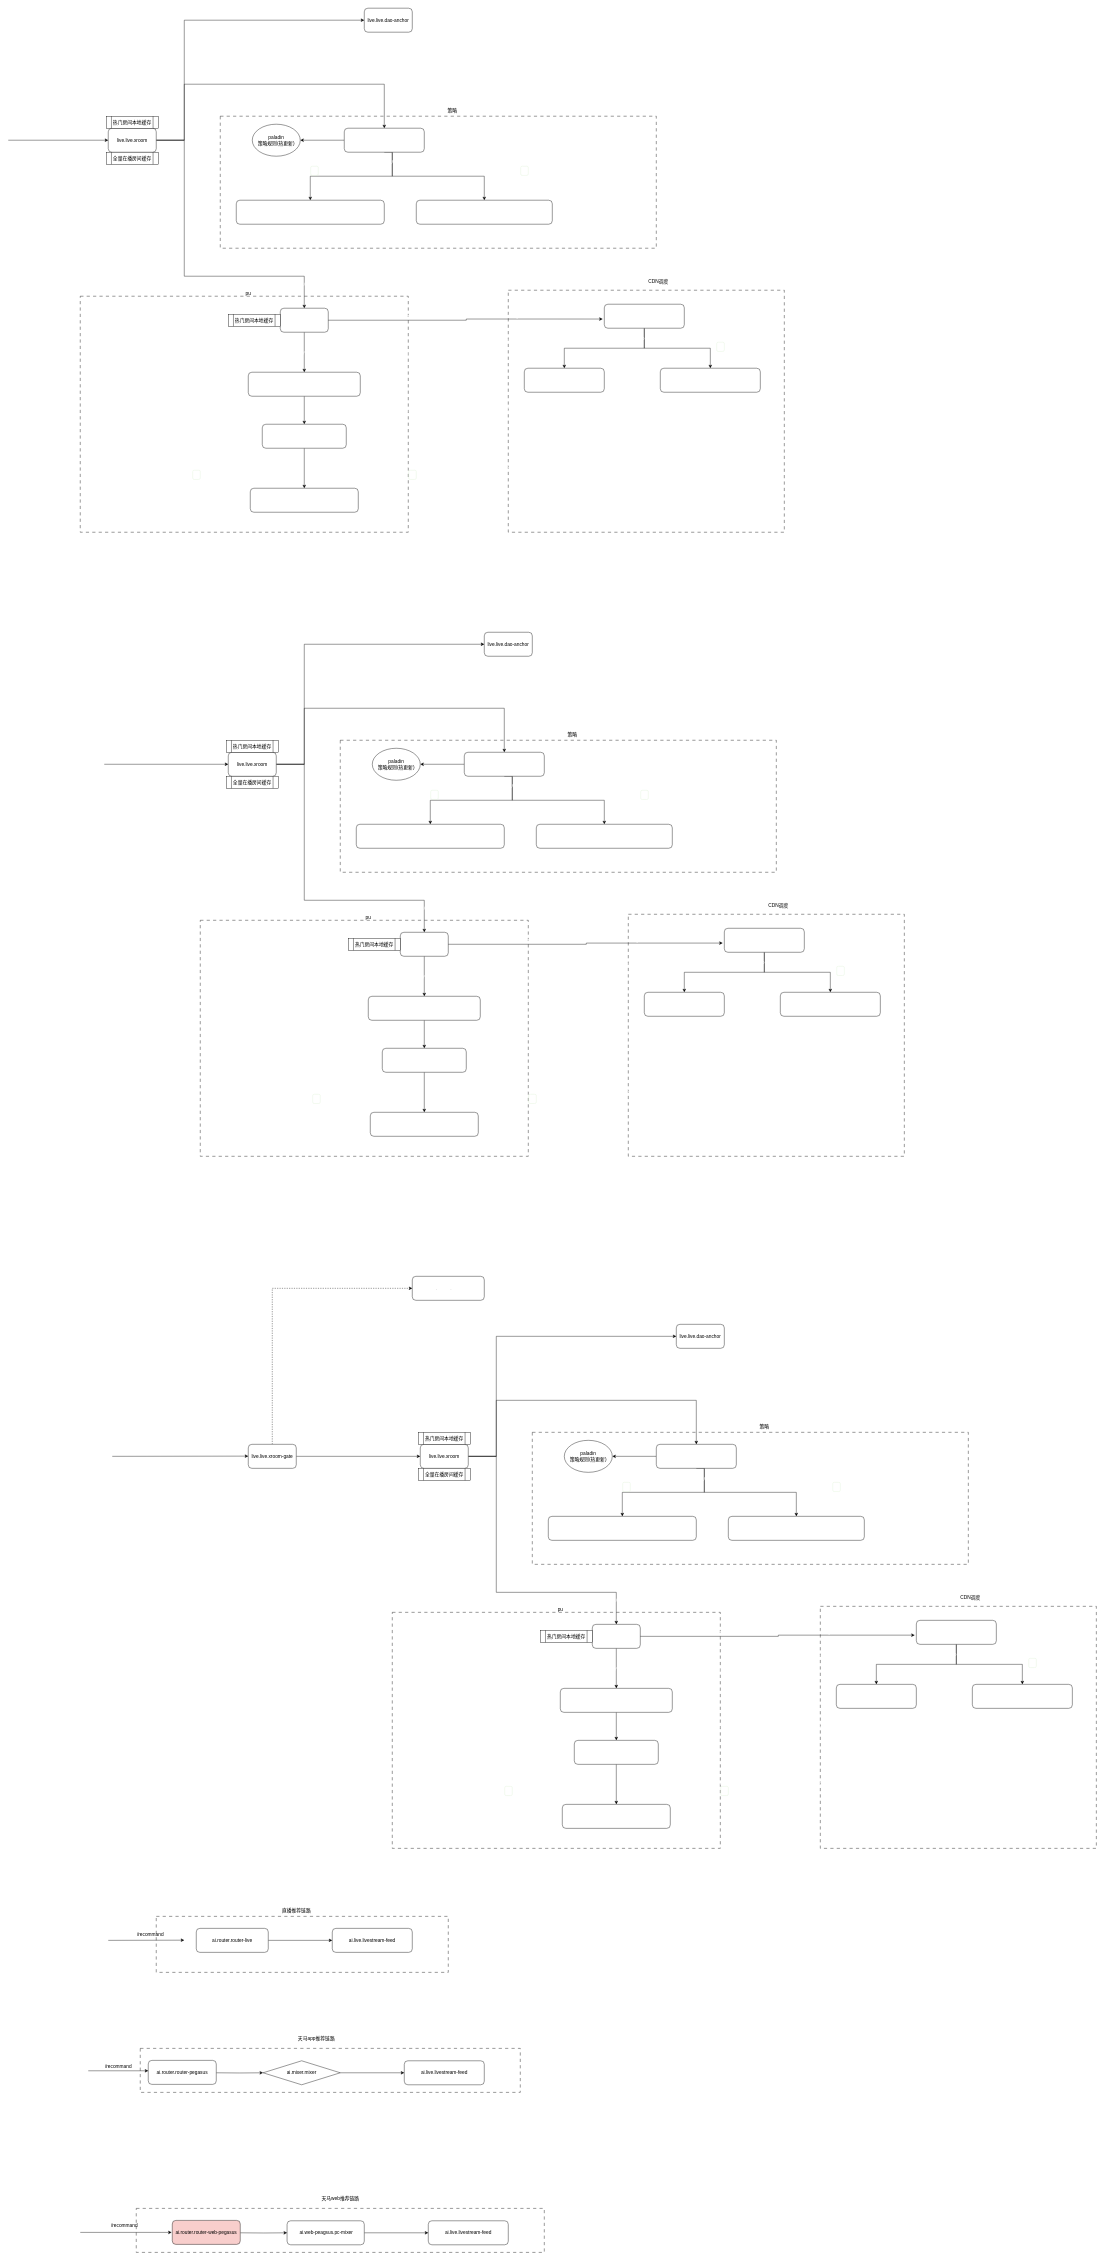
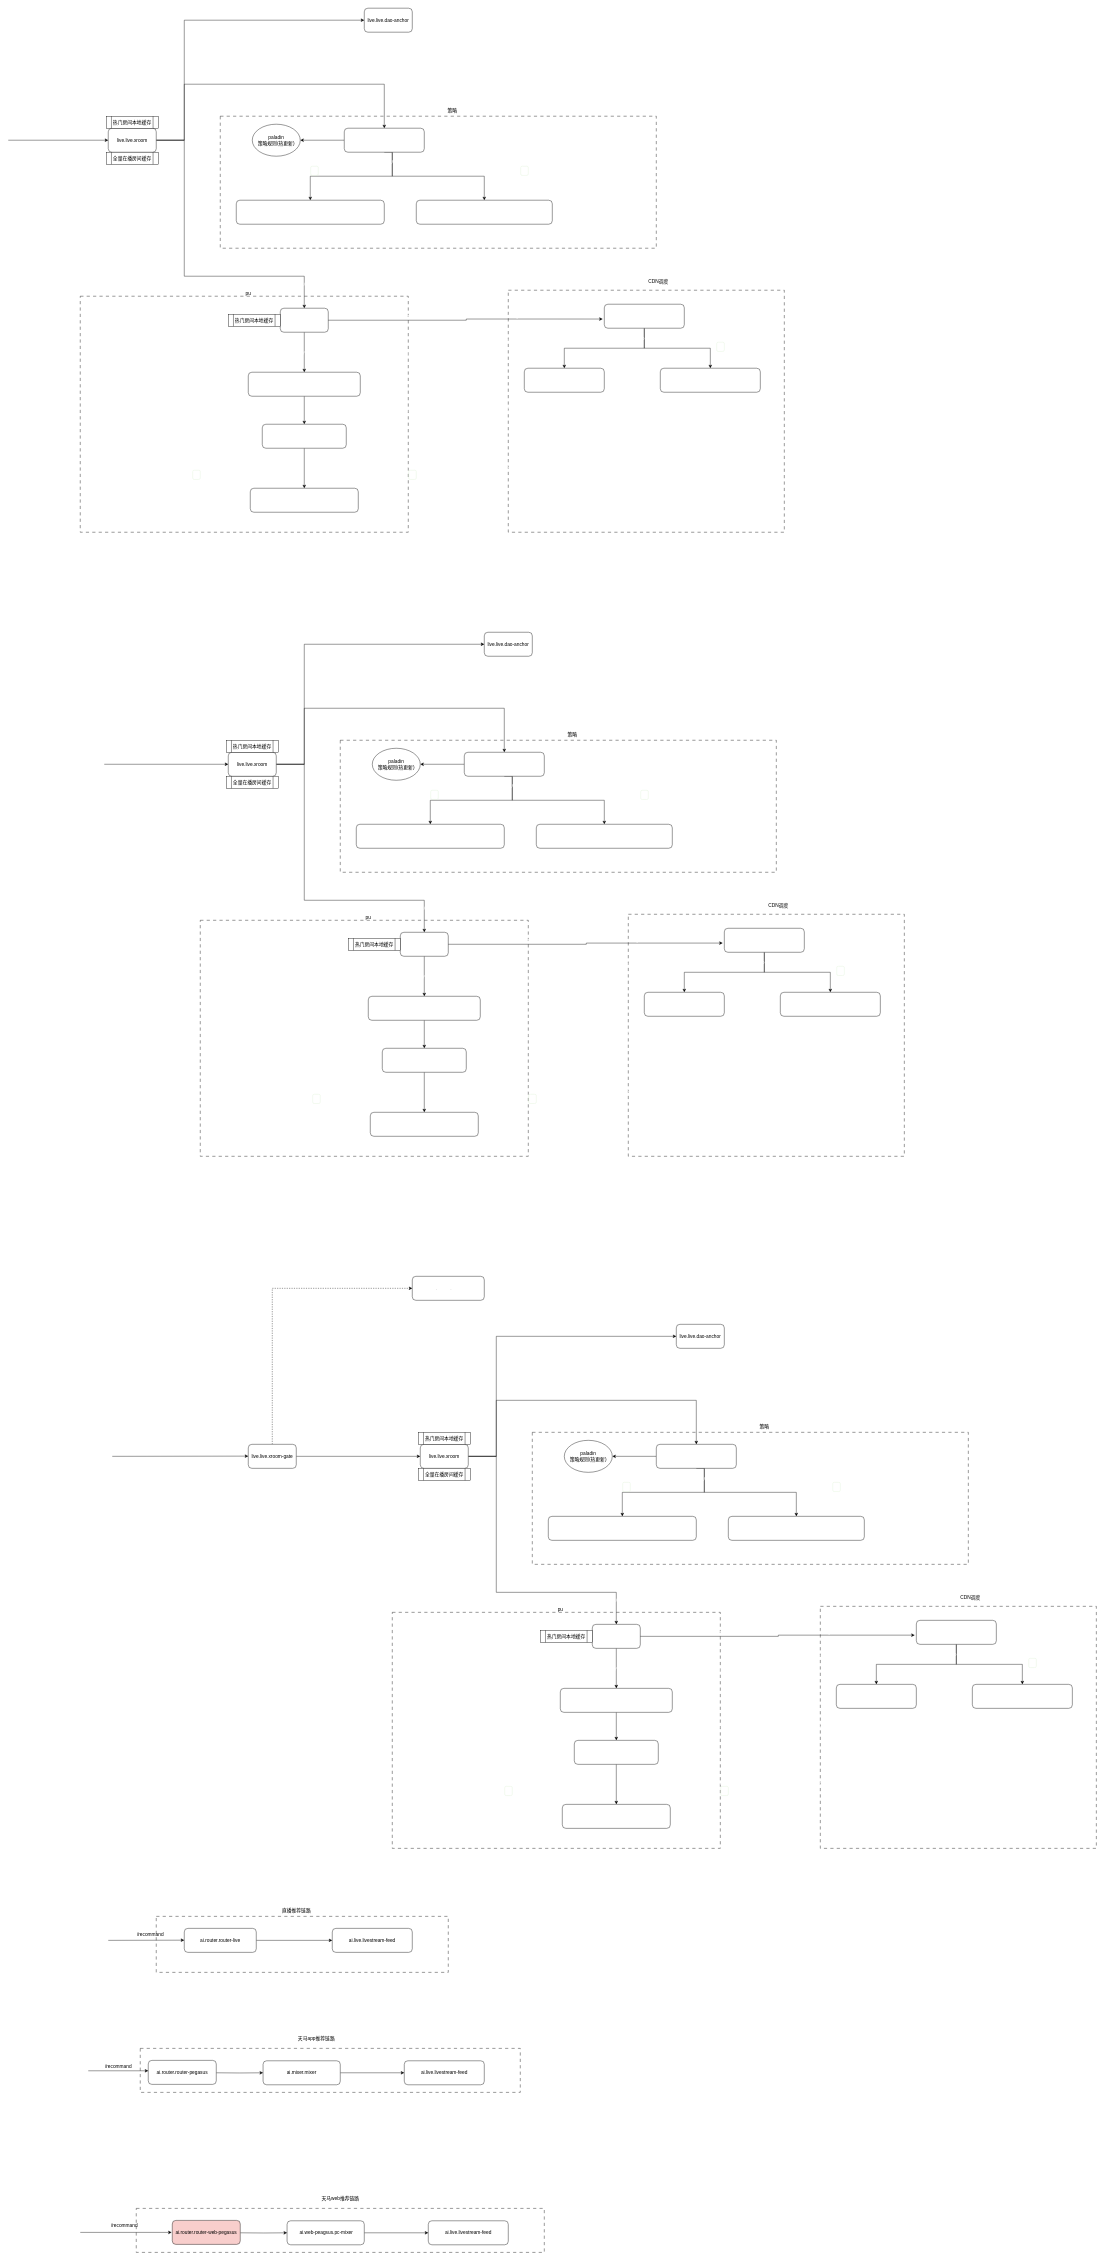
- <mxCell id="158" value="ai.router.router-live" style="rounded=1;whiteSpace=wrap;html=1;container=0;" vertex="1" parent="155"><mxGeometry x="220" y="60" width="180" height="60" as="geometry" /></mxCell>
+ <mxCell id="158" value="ai.router.router-live" style="rounded=1;whiteSpace=wrap;html=1;container=0;" vertex="1" parent="155"><mxGeometry x="190" y="60" width="180" height="60" as="geometry" /></mxCell>
- <mxCell id="167" value="ai.mixer.mixer" style="rhombus;whiteSpace=wrap;html=1;" vertex="1" parent="163"><mxGeometry x="437" y="71" width="193" height="60" as="geometry" /></mxCell>
+ <mxCell id="167" value="ai.mixer.mixer" style="rounded=1;whiteSpace=wrap;html=1;" vertex="1" parent="163"><mxGeometry x="437" y="71" width="193" height="60" as="geometry" /></mxCell>
